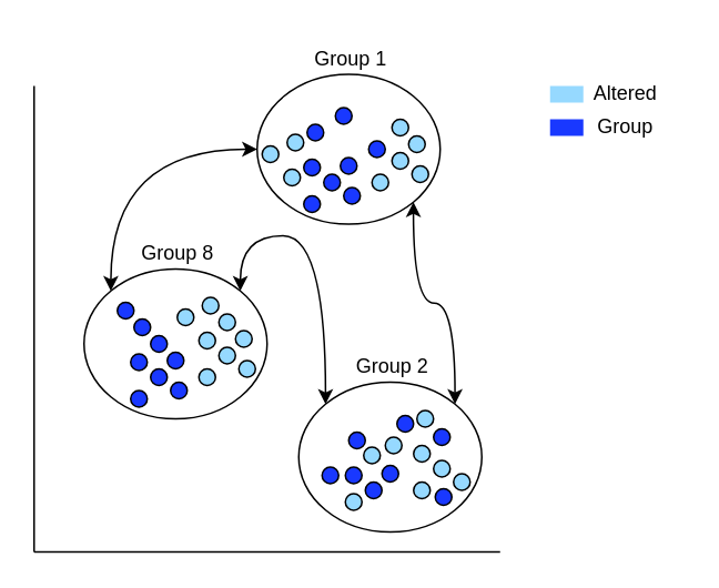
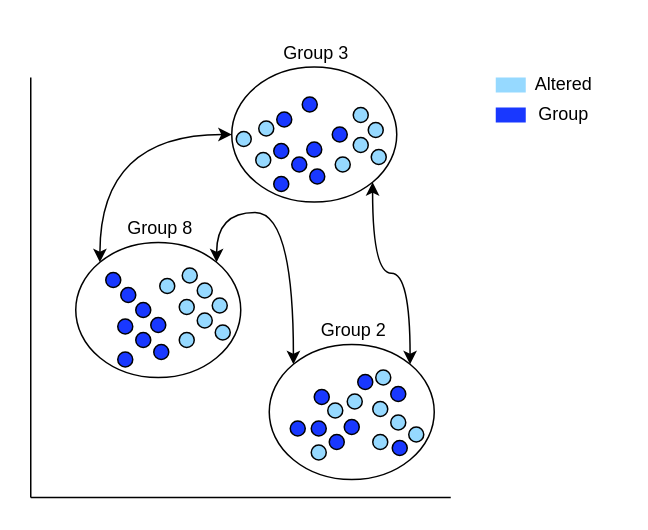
- <mxCell id="64" value="Group 1" style="text;html=1;align=center;verticalAlign=middle;resizable=0;points=[];autosize=1;strokeColor=none;fillColor=none;" vertex="1" parent="1"><mxGeometry x="175" y="20" width="70" height="30" as="geometry" /></mxCell>
+ <mxCell id="64" value="Group 3" style="text;html=1;align=center;verticalAlign=middle;resizable=0;points=[];autosize=1;strokeColor=none;fillColor=none;" vertex="1" parent="1"><mxGeometry x="175" y="20" width="70" height="30" as="geometry" /></mxCell>
